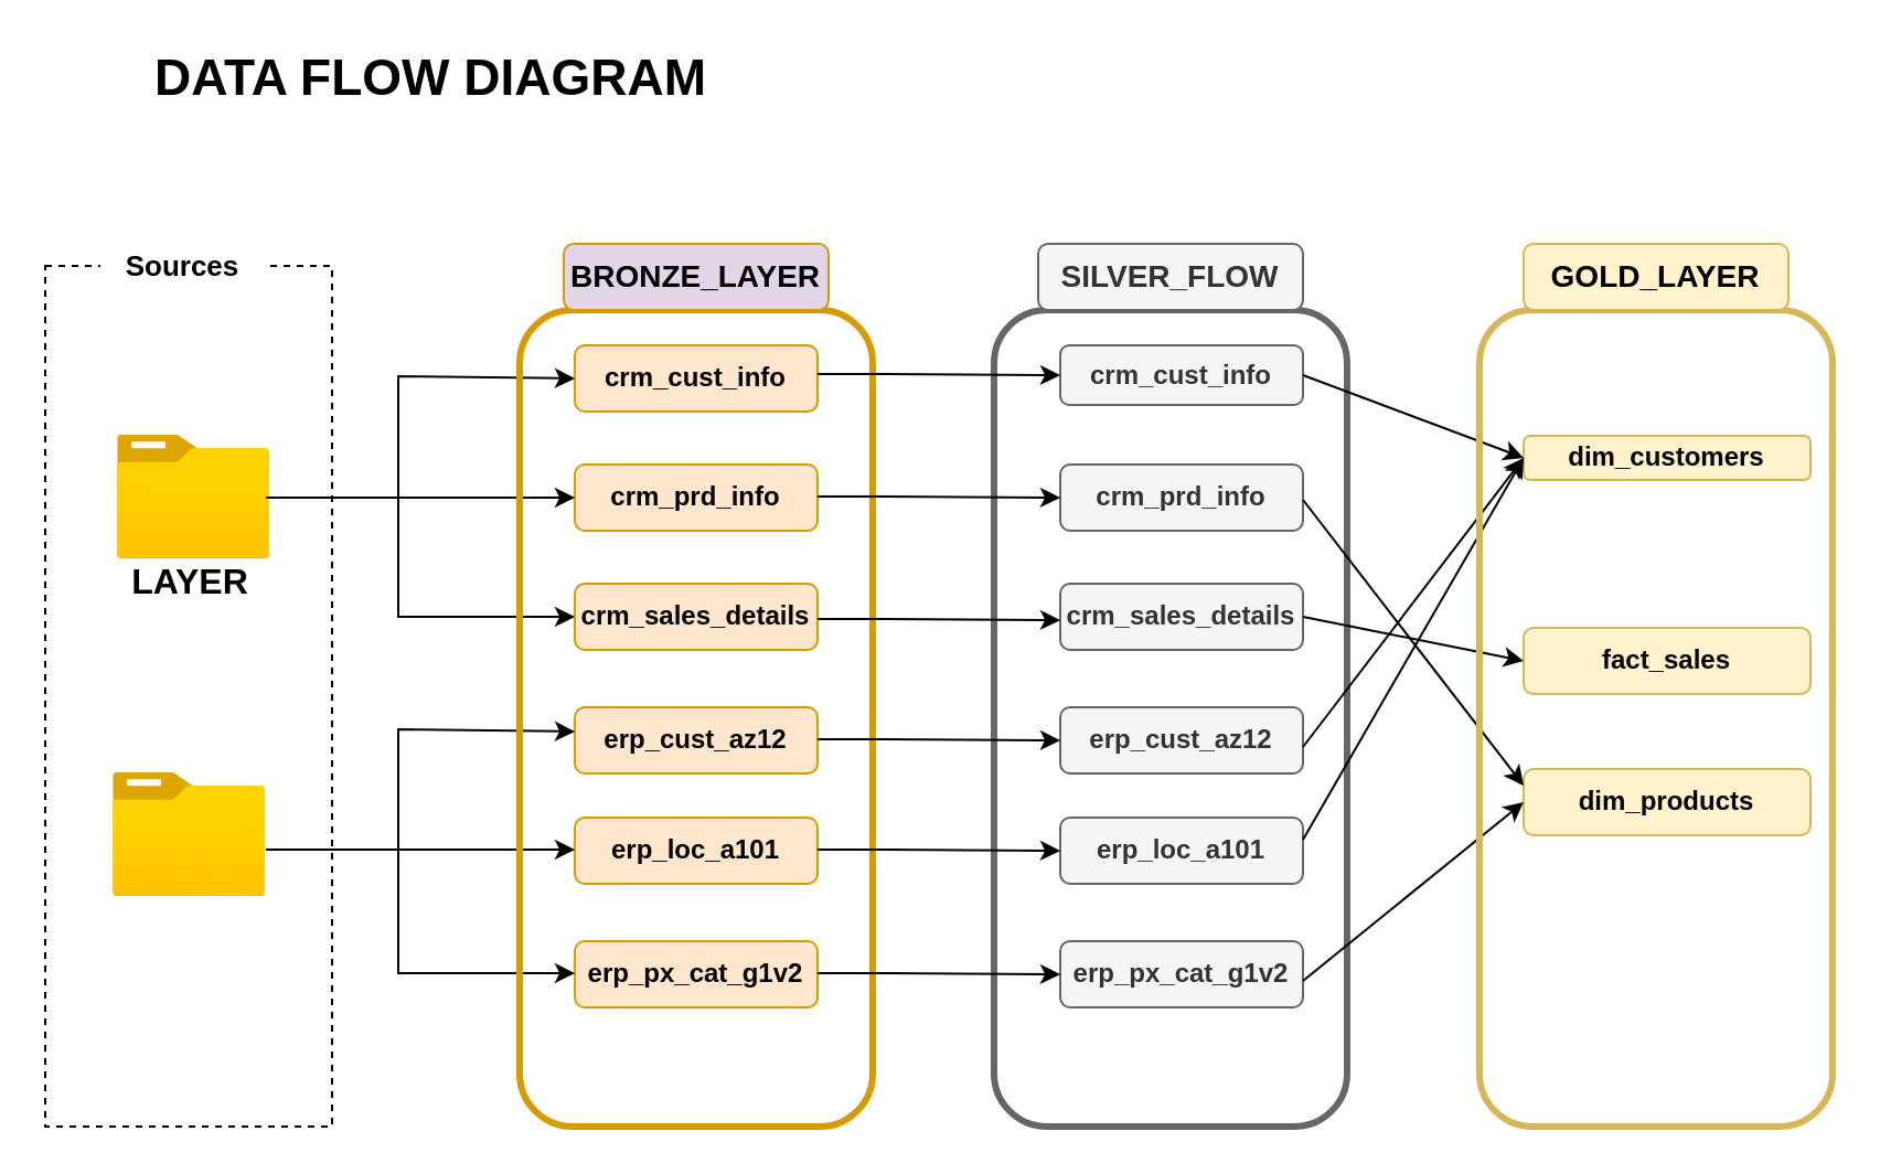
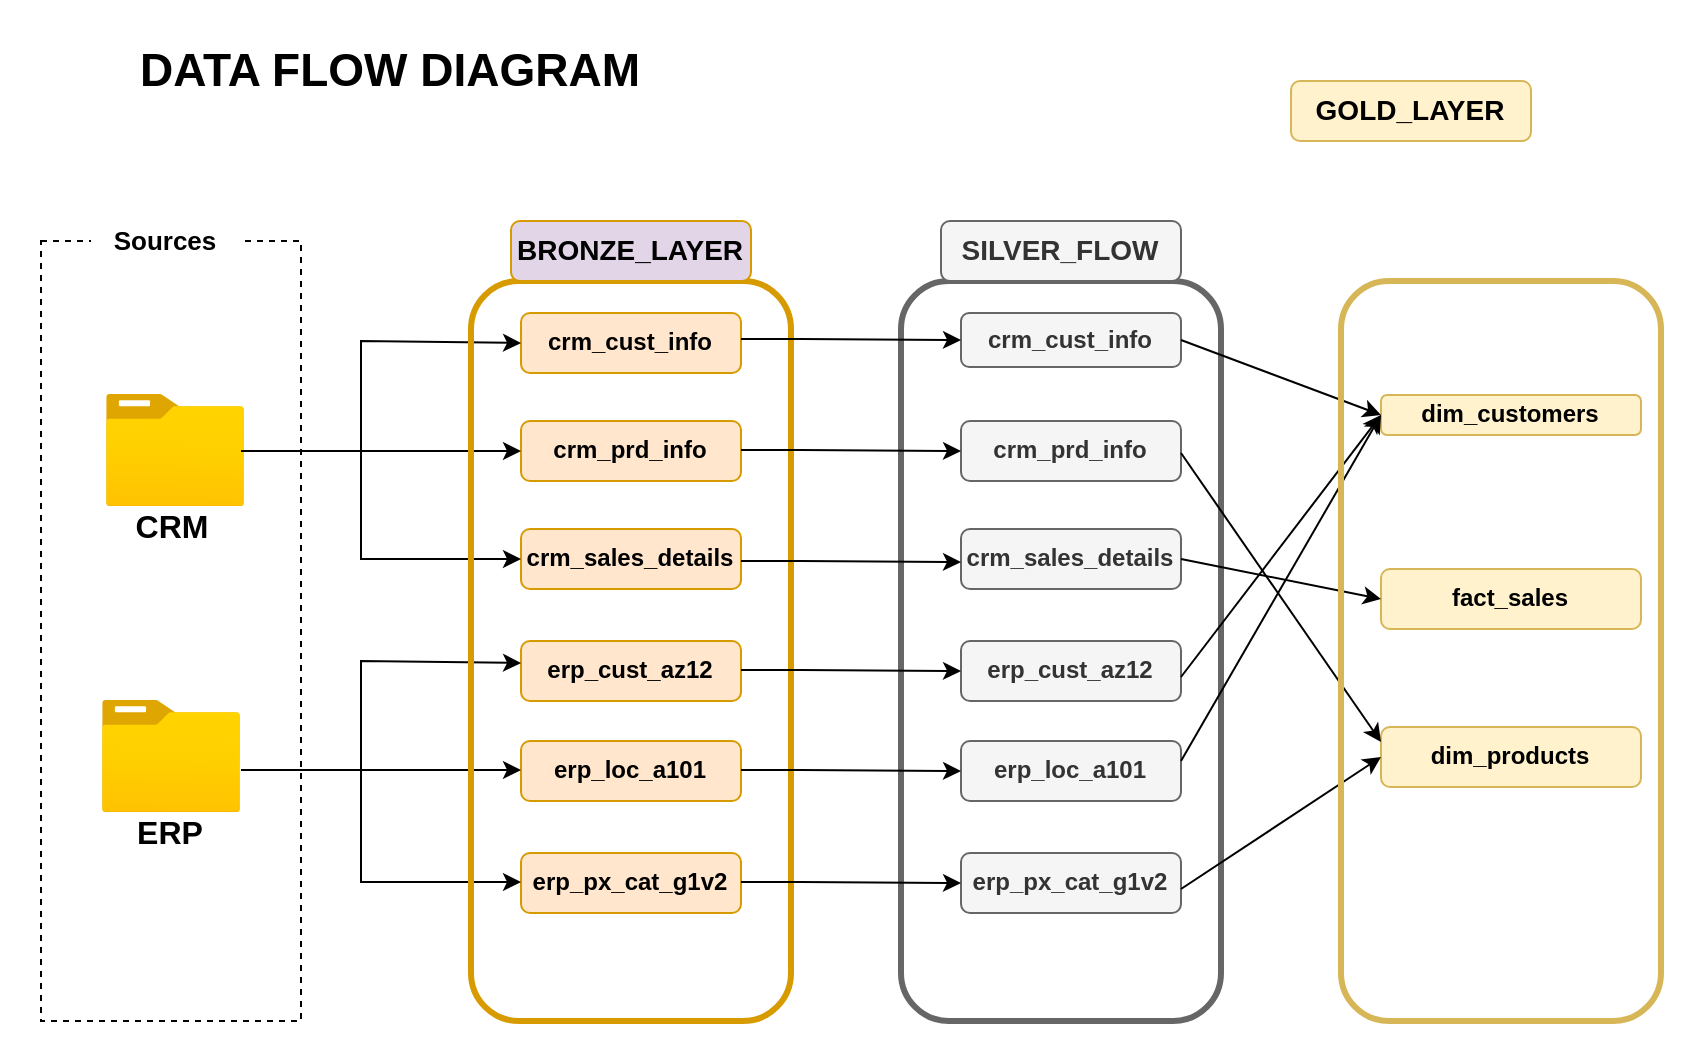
- <mxCell id="47" value="&lt;span style=&quot;font-size: 14px;&quot;&gt;&lt;b&gt;GOLD_LAYER&lt;/b&gt;&lt;/span&gt;" style="rounded=1;whiteSpace=wrap;html=1;fillColor=#fff2cc;strokeColor=#d6b656;" vertex="1" parent="1"><mxGeometry x="690" y="110" width="120" height="30" as="geometry" /></mxCell>
+ <mxCell id="47" value="&lt;span style=&quot;font-size: 14px;&quot;&gt;&lt;b&gt;GOLD_LAYER&lt;/b&gt;&lt;/span&gt;" style="rounded=1;whiteSpace=wrap;html=1;fillColor=#fff2cc;strokeColor=#d6b656;" vertex="1" parent="1"><mxGeometry x="645" y="40" width="120" height="30" as="geometry" /></mxCell>
- <mxCell id="5" value="&lt;font style=&quot;font-size: 16px;&quot;&gt;&lt;b&gt;LAYER&lt;/b&gt;&lt;/font&gt;" style="rounded=1;whiteSpace=wrap;html=1;fillColor=none;strokeColor=none;" vertex="1" parent="1"><mxGeometry x="51" y="253" width="70" height="20" as="geometry" /></mxCell>
+ <mxCell id="5" value="&lt;font style=&quot;font-size: 16px;&quot;&gt;&lt;b&gt;CRM&lt;/b&gt;&lt;/font&gt;" style="rounded=1;whiteSpace=wrap;html=1;fillColor=none;strokeColor=none;" vertex="1" parent="1"><mxGeometry x="51" y="253" width="70" height="20" as="geometry" /></mxCell>
- <mxCell id="39" value="&lt;b&gt;dim_products&lt;/b&gt;" style="rounded=1;whiteSpace=wrap;html=1;fillColor=#fff2cc;strokeColor=#d6b656;" vertex="1" parent="1"><mxGeometry x="690" y="348" width="130" height="30" as="geometry" /></mxCell>
+ <mxCell id="39" value="&lt;b&gt;dim_products&lt;/b&gt;" style="rounded=1;whiteSpace=wrap;html=1;fillColor=#fff2cc;strokeColor=#d6b656;" vertex="1" parent="1"><mxGeometry x="690" y="363" width="130" height="30" as="geometry" /></mxCell>
+ <mxCell id="6" value="&lt;span style=&quot;font-size: 16px;&quot;&gt;&lt;b&gt;ERP&lt;/b&gt;&lt;/span&gt;" style="rounded=1;whiteSpace=wrap;html=1;strokeColor=none;fillColor=none;" vertex="1" parent="1"><mxGeometry x="50" y="406" width="70" height="20" as="geometry" /></mxCell>
